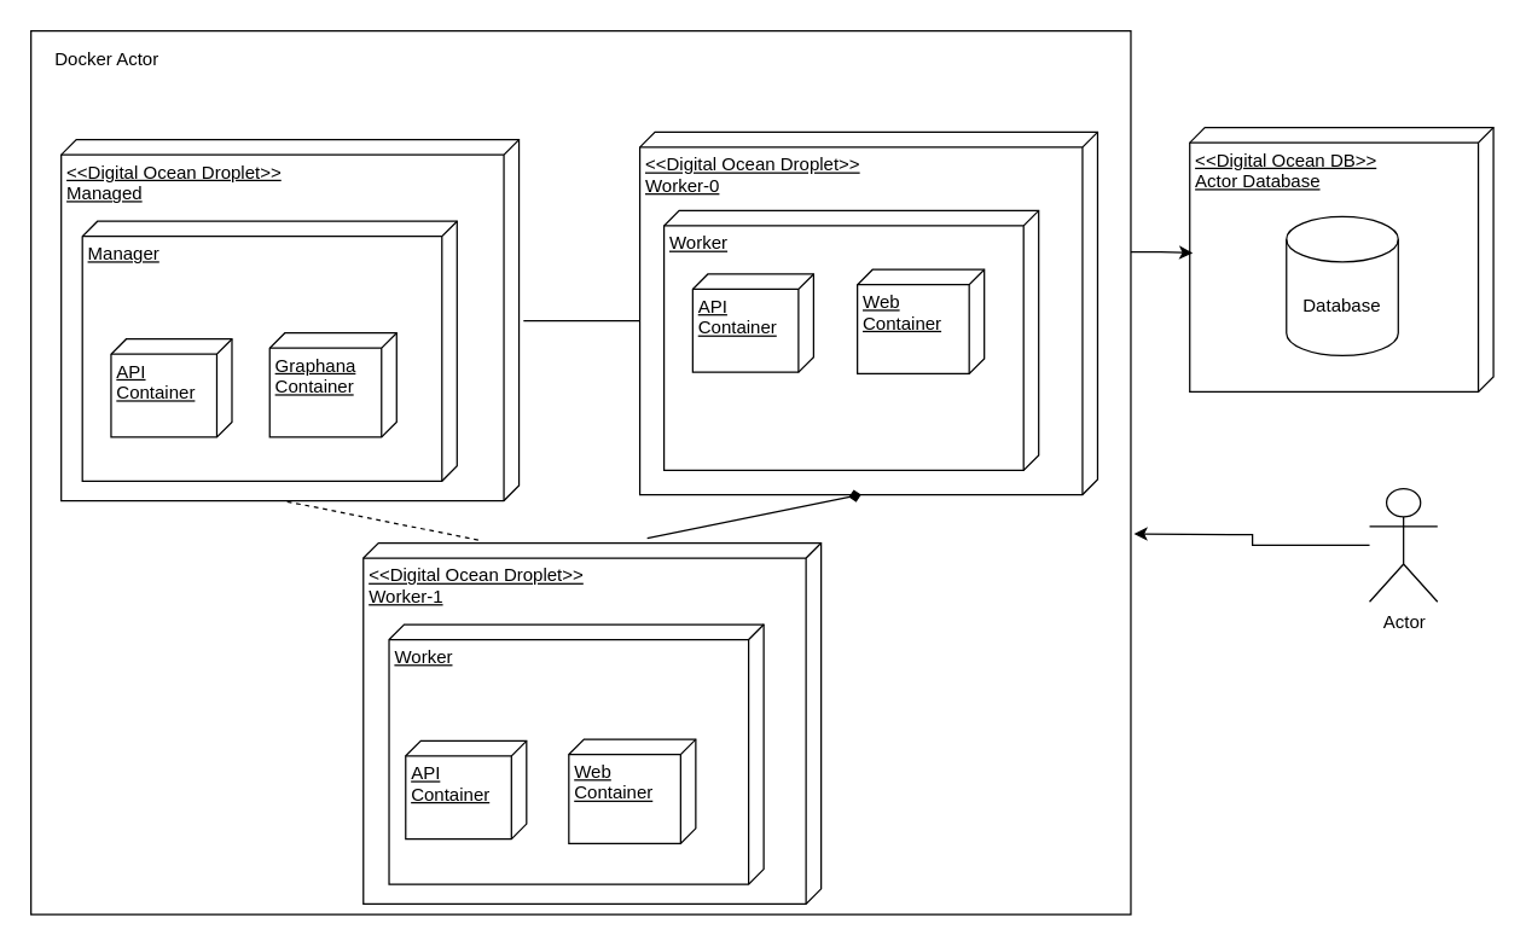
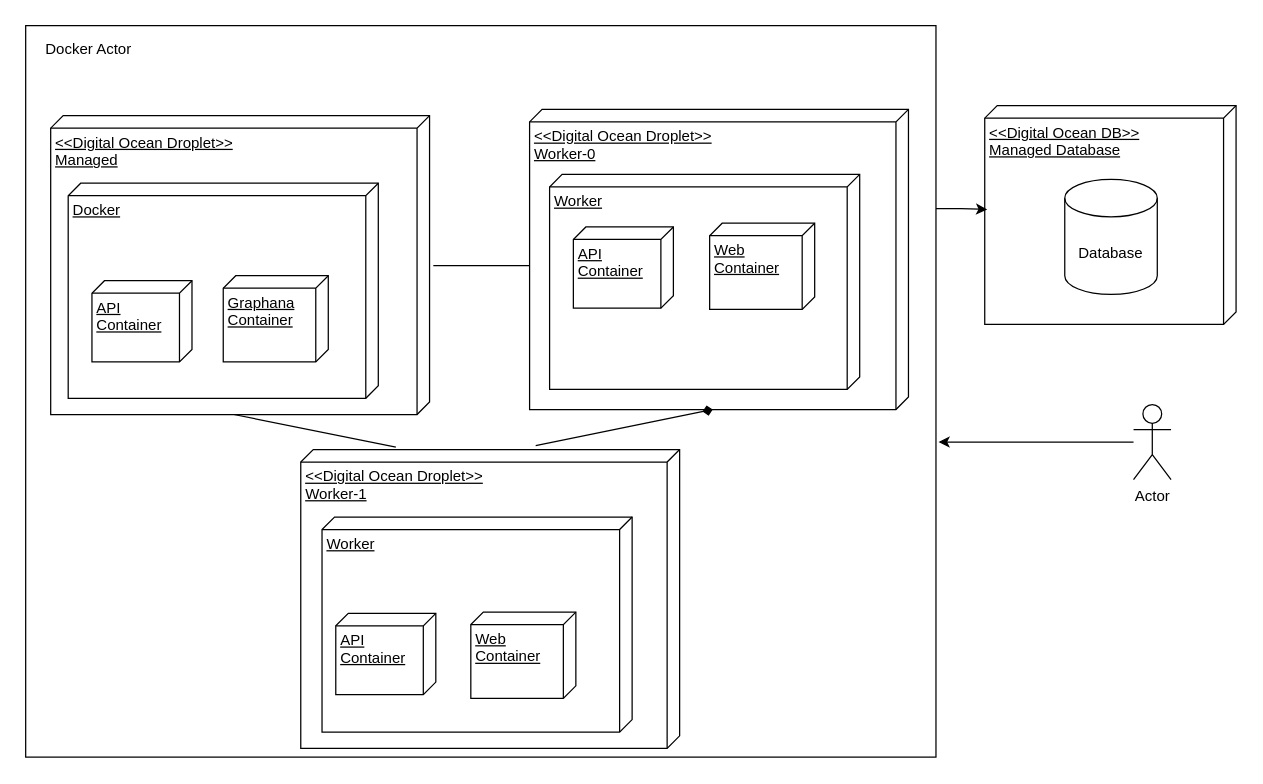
- <mxCell id="6" value="&lt;div&gt;&amp;lt;&amp;lt;Digital Ocean DB&amp;gt;&amp;gt;&lt;/div&gt;Actor Database" style="verticalAlign=top;align=left;spacingTop=8;spacingLeft=2;spacingRight=12;shape=cube;size=10;direction=south;fontStyle=4;html=1;whiteSpace=wrap;" parent="1" vertex="1"><mxGeometry x="787" y="84" width="201" height="175" as="geometry" /></mxCell>
+ <mxCell id="6" value="&lt;div&gt;&amp;lt;&amp;lt;Digital Ocean DB&amp;gt;&amp;gt;&lt;/div&gt;Managed Database" style="verticalAlign=top;align=left;spacingTop=8;spacingLeft=2;spacingRight=12;shape=cube;size=10;direction=south;fontStyle=4;html=1;whiteSpace=wrap;" parent="1" vertex="1"><mxGeometry x="787" y="84" width="201" height="175" as="geometry" /></mxCell>
- <mxCell id="5" value="Manager" style="verticalAlign=top;align=left;spacingTop=8;spacingLeft=2;spacingRight=12;shape=cube;size=10;direction=south;fontStyle=4;html=1;whiteSpace=wrap;" parent="1" vertex="1"><mxGeometry x="54" y="146" width="248" height="172" as="geometry" /></mxCell>
+ <mxCell id="5" value="Docker" style="verticalAlign=top;align=left;spacingTop=8;spacingLeft=2;spacingRight=12;shape=cube;size=10;direction=south;fontStyle=4;html=1;whiteSpace=wrap;" parent="1" vertex="1"><mxGeometry x="54" y="146" width="248" height="172" as="geometry" /></mxCell>
- <mxCell id="21" value="" style="edgeStyle=none;orthogonalLoop=1;jettySize=auto;html=1;rounded=0;entryX=0;entryY=0;entryDx=239;entryDy=156.5;entryPerimeter=0;exitX=-0.008;exitY=0.749;exitDx=0;exitDy=0;exitPerimeter=0;endArrow=none;startFill=0;dashed=1;" edge="1" parent="1" source="14" target="4"><mxGeometry width="100" relative="1" as="geometry"><mxPoint x="-139" y="437" as="sourcePoint" /><mxPoint x="-39" y="437" as="targetPoint" /><Array as="points" /></mxGeometry></mxCell>
+ <mxCell id="21" value="" style="edgeStyle=none;orthogonalLoop=1;jettySize=auto;html=1;rounded=0;entryX=0;entryY=0;entryDx=239;entryDy=156.5;entryPerimeter=0;exitX=-0.008;exitY=0.749;exitDx=0;exitDy=0;exitPerimeter=0;endArrow=none;startFill=0;" edge="1" parent="1" source="14" target="4"><mxGeometry width="100" relative="1" as="geometry"><mxPoint x="-139" y="437" as="sourcePoint" /><mxPoint x="-39" y="437" as="targetPoint" /><Array as="points" /></mxGeometry></mxCell>
- <mxCell id="19" value="Actor" style="shape=umlActor;verticalLabelPosition=bottom;verticalAlign=top;html=1;outlineConnect=0;" parent="1" vertex="1"><mxGeometry x="906" y="323" width="45" height="75" as="geometry" /></mxCell>
+ <mxCell id="19" value="Actor" style="shape=umlActor;verticalLabelPosition=bottom;verticalAlign=top;html=1;outlineConnect=0;" parent="1" vertex="1"><mxGeometry x="906" y="323" width="30" height="60" as="geometry" /></mxCell>
